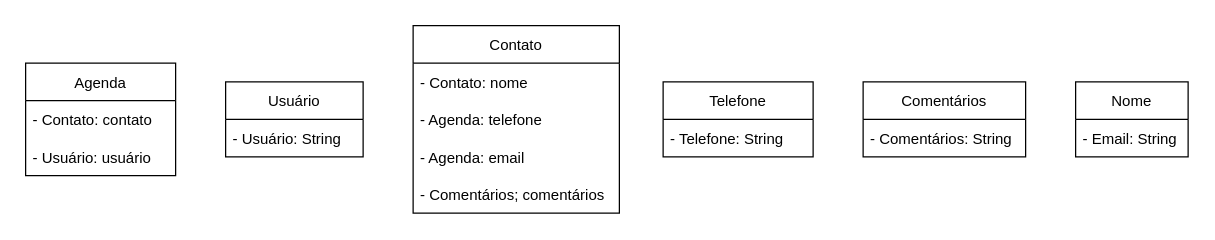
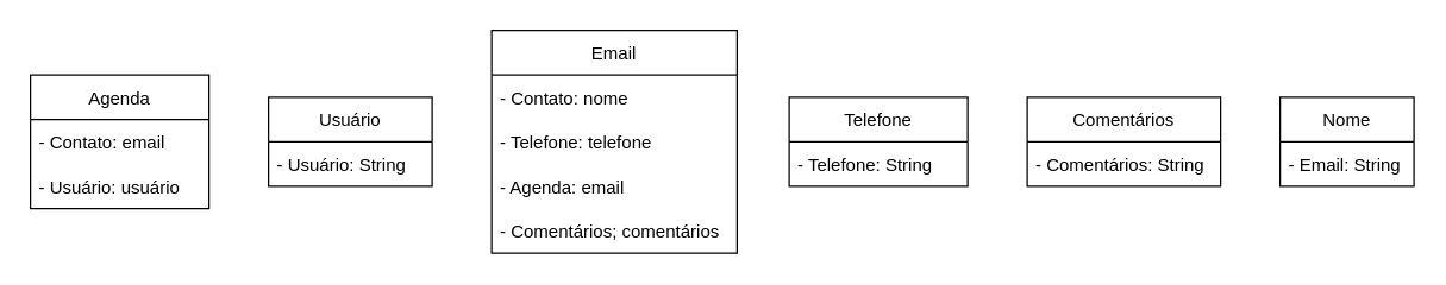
- <mxCell id="2" value="Contato" style="swimlane;fontStyle=0;childLayout=stackLayout;horizontal=1;startSize=30;horizontalStack=0;resizeParent=1;resizeParentMax=0;resizeLast=0;collapsible=1;marginBottom=0;" vertex="1" parent="1"><mxGeometry x="330" y="20" width="165" height="150" as="geometry" /></mxCell>
+ <mxCell id="2" value="Email" style="swimlane;fontStyle=0;childLayout=stackLayout;horizontal=1;startSize=30;horizontalStack=0;resizeParent=1;resizeParentMax=0;resizeLast=0;collapsible=1;marginBottom=0;" vertex="1" parent="1"><mxGeometry x="330" y="20" width="165" height="150" as="geometry" /></mxCell>
- <mxCell id="14" value="- Contato: contato" style="text;strokeColor=none;fillColor=none;align=left;verticalAlign=middle;spacingLeft=4;spacingRight=4;overflow=hidden;points=[[0,0.5],[1,0.5]];portConstraint=eastwest;rotatable=0;" vertex="1" parent="13"><mxGeometry y="30" width="120" height="30" as="geometry" /></mxCell>
+ <mxCell id="14" value="- Contato: email" style="text;strokeColor=none;fillColor=none;align=left;verticalAlign=middle;spacingLeft=4;spacingRight=4;overflow=hidden;points=[[0,0.5],[1,0.5]];portConstraint=eastwest;rotatable=0;" vertex="1" parent="13"><mxGeometry y="30" width="120" height="30" as="geometry" /></mxCell>
- <mxCell id="4" value="- Agenda: telefone" style="text;strokeColor=none;fillColor=none;align=left;verticalAlign=middle;spacingLeft=4;spacingRight=4;overflow=hidden;points=[[0,0.5],[1,0.5]];portConstraint=eastwest;rotatable=0;" vertex="1" parent="2"><mxGeometry y="60" width="165" height="30" as="geometry" /></mxCell>
+ <mxCell id="4" value="- Telefone: telefone" style="text;strokeColor=none;fillColor=none;align=left;verticalAlign=middle;spacingLeft=4;spacingRight=4;overflow=hidden;points=[[0,0.5],[1,0.5]];portConstraint=eastwest;rotatable=0;" vertex="1" parent="2"><mxGeometry y="60" width="165" height="30" as="geometry" /></mxCell>
